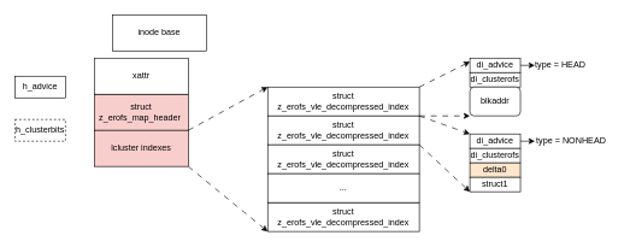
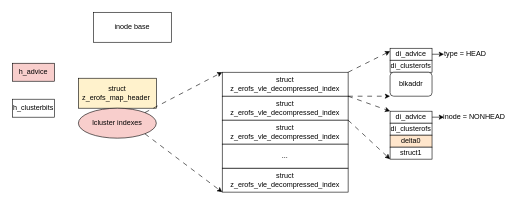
- <mxCell id="3" value="xattr" style="rounded=0;whiteSpace=wrap;html=1;" vertex="1" parent="1"><mxGeometry x="130" y="80" width="130" height="50" as="geometry" /></mxCell>
- <mxCell id="28" value="h_advice" style="rounded=0;whiteSpace=wrap;html=1;" vertex="1" parent="1"><mxGeometry x="20" y="105" width="70" height="30" as="geometry" /></mxCell>
+ <mxCell id="28" value="h_advice" style="rounded=0;whiteSpace=wrap;html=1;fillColor=#f8cecc;" vertex="1" parent="1"><mxGeometry x="20" y="105" width="70" height="30" as="geometry" /></mxCell>
- <mxCell id="2" value="struct z_erofs_map_header&lt;span style=&quot;background-color: initial;&quot;&gt;&amp;nbsp;&lt;/span&gt;" style="rounded=0;whiteSpace=wrap;html=1;fillColor=#f8cecc;strokeColor=#000000;" vertex="1" parent="1"><mxGeometry x="130" y="130" width="130" height="50" as="geometry" /></mxCell>
+ <mxCell id="2" value="struct z_erofs_map_header&lt;span style=&quot;background-color: initial;&quot;&gt;&amp;nbsp;&lt;/span&gt;" style="rounded=0;whiteSpace=wrap;html=1;fillColor=#fff2cc;strokeColor=#000000;" vertex="1" parent="1"><mxGeometry x="130" y="130" width="130" height="50" as="geometry" /></mxCell>
- <mxCell id="29" value="h_clusterbits" style="rounded=0;whiteSpace=wrap;html=1;dashed=1;" vertex="1" parent="1"><mxGeometry x="20" y="165" width="70" height="30" as="geometry" /></mxCell>
+ <mxCell id="29" value="h_clusterbits" style="rounded=0;whiteSpace=wrap;html=1;" vertex="1" parent="1"><mxGeometry x="20" y="165" width="70" height="30" as="geometry" /></mxCell>
- <mxCell id="26" value="type = NONHEAD" style="text;html=1;align=center;verticalAlign=middle;resizable=0;points=[];autosize=1;strokeColor=none;fillColor=none;" vertex="1" parent="1"><mxGeometry x="730" y="180" width="120" height="30" as="geometry" /></mxCell>
+ <mxCell id="26" value="inode = NONHEAD" style="text;html=1;align=center;verticalAlign=middle;resizable=0;points=[];autosize=1;strokeColor=none;fillColor=none;" vertex="1" parent="1"><mxGeometry x="730" y="180" width="120" height="30" as="geometry" /></mxCell>
- <mxCell id="5" value="lcluster indexes" style="rounded=0;whiteSpace=wrap;html=1;fillColor=#f8cecc;strokeColor=#000000;" vertex="1" parent="1"><mxGeometry x="130" y="180" width="130" height="50" as="geometry" /></mxCell>
+ <mxCell id="5" value="lcluster indexes" style="ellipse;whiteSpace=wrap;html=1;fillColor=#f8cecc;strokeColor=#000000;" vertex="1" parent="1"><mxGeometry x="130" y="180" width="130" height="50" as="geometry" /></mxCell>
